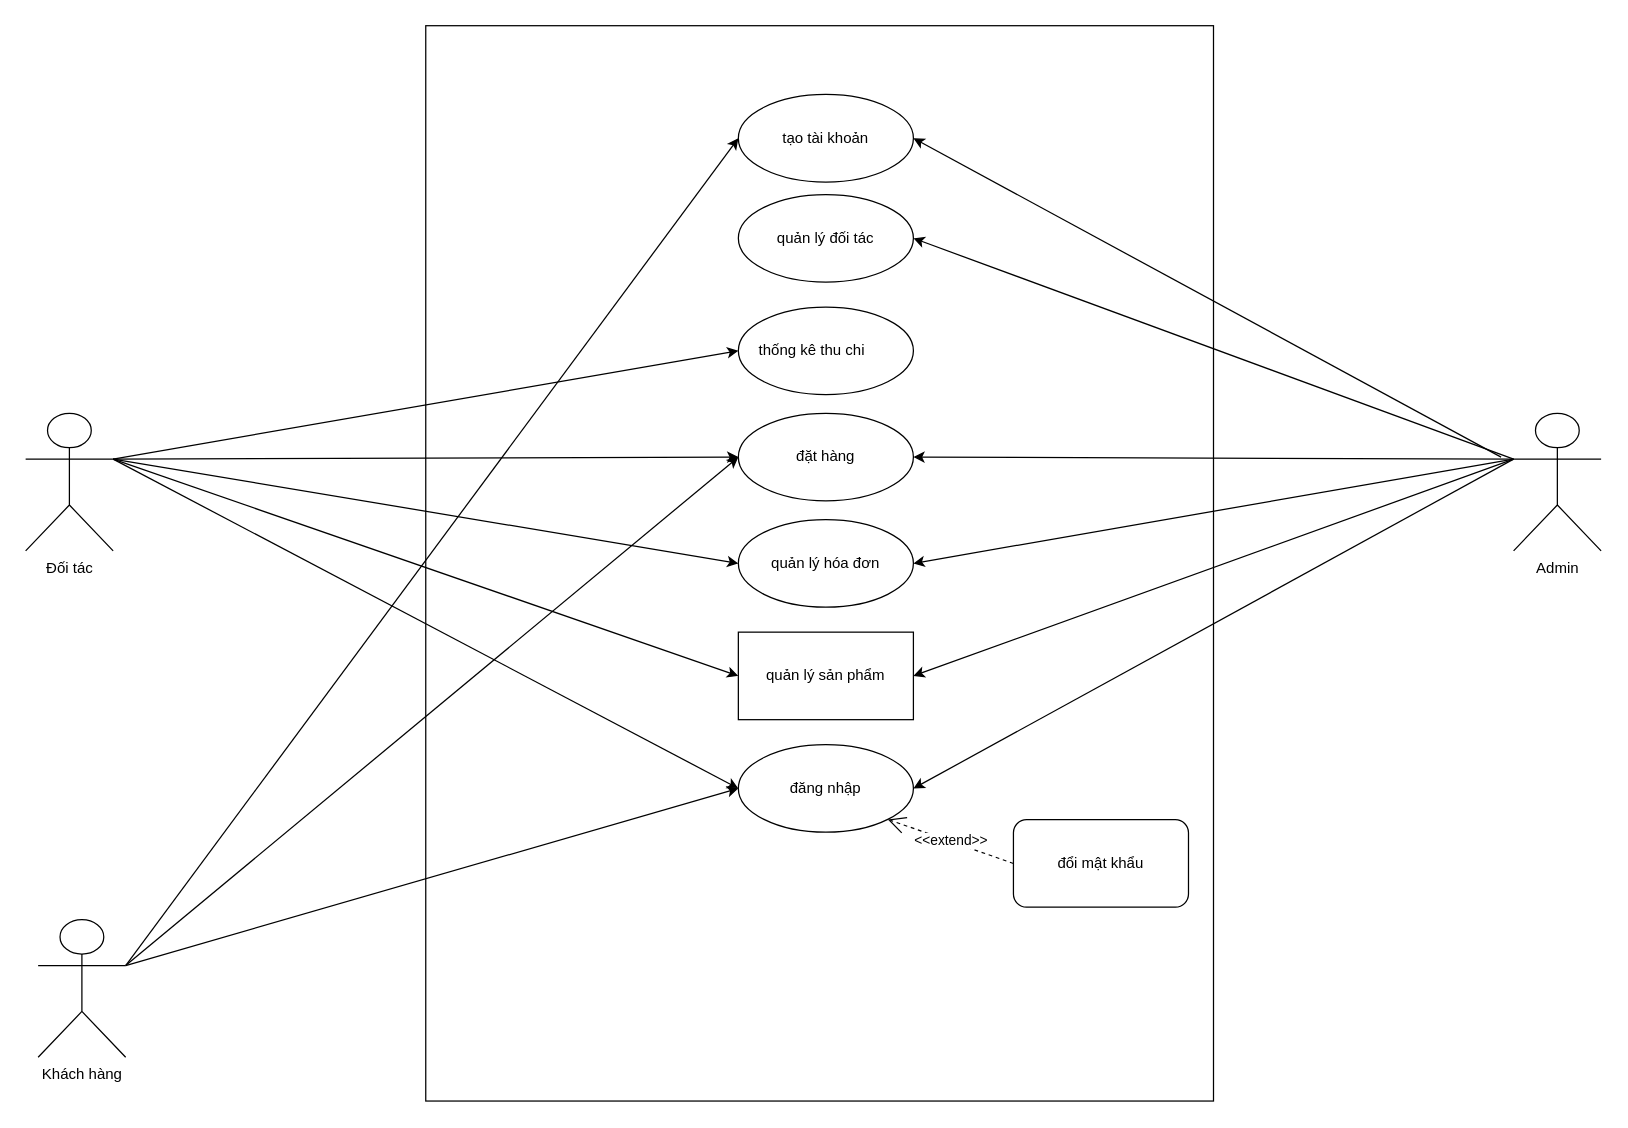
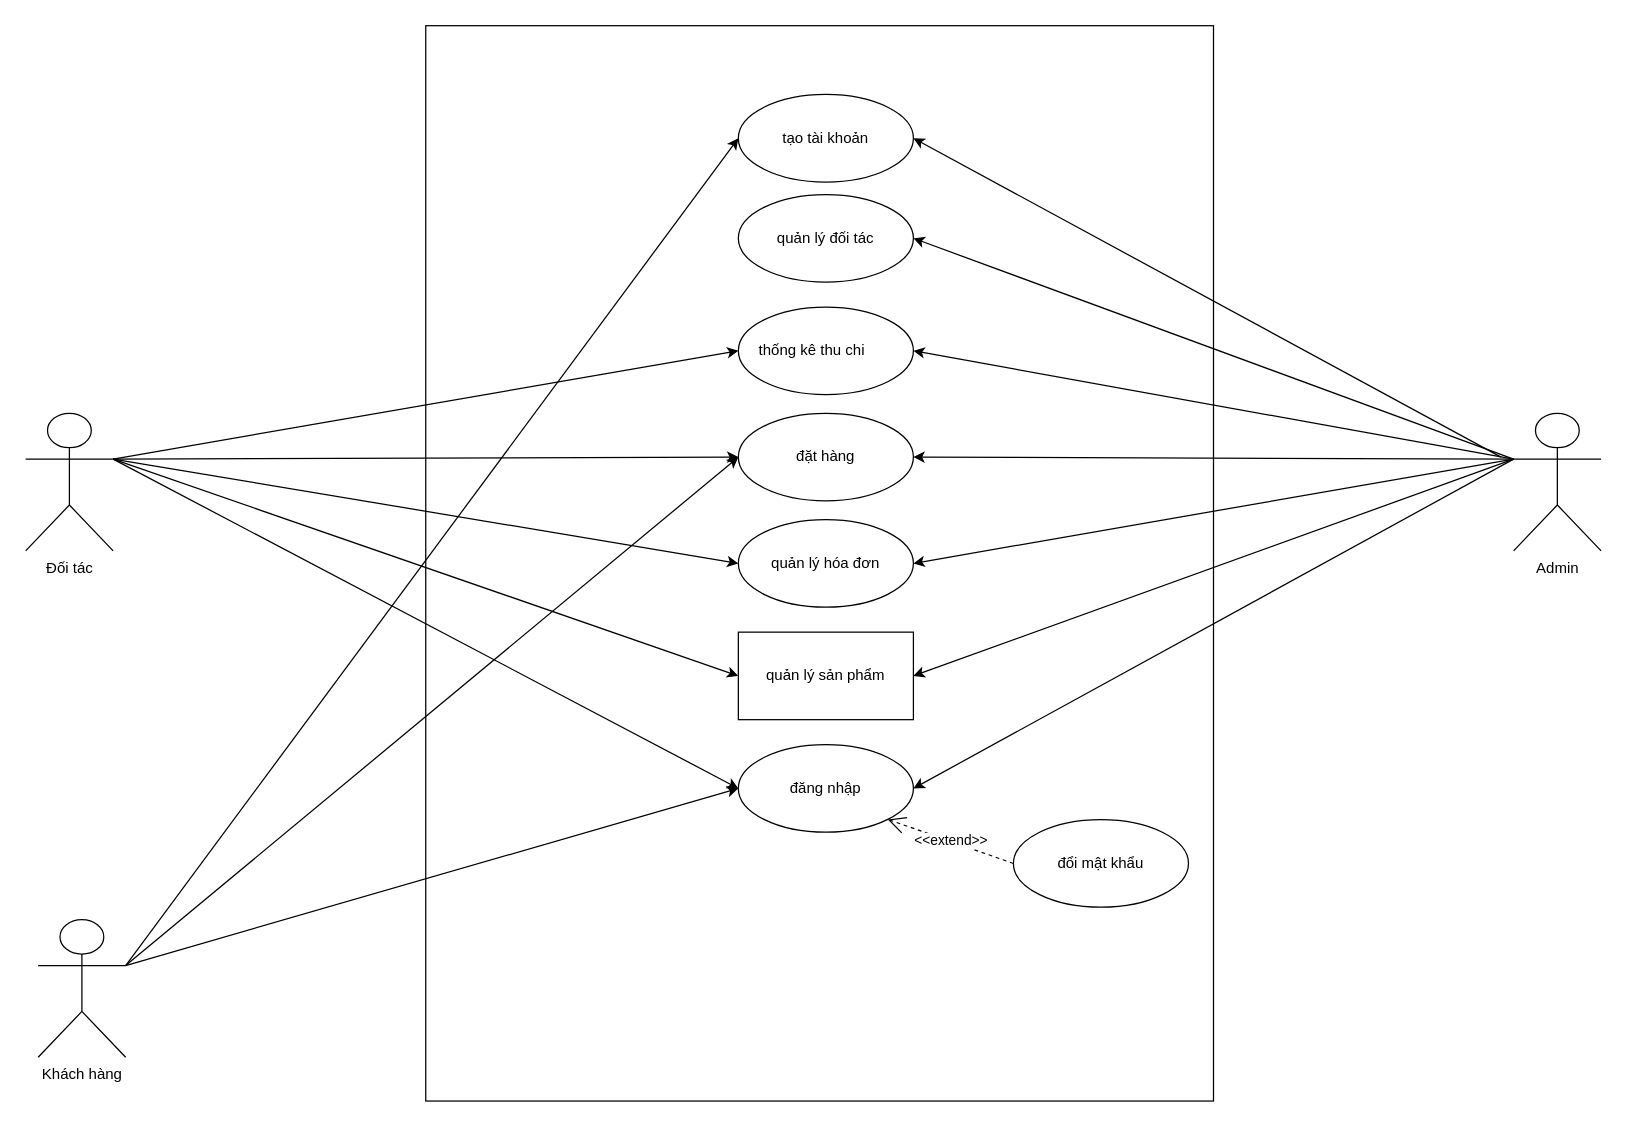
+ <mxCell id="13" style="rounded=0;orthogonalLoop=1;jettySize=auto;html=1;exitX=0;exitY=0.333;exitDx=0;exitDy=0;exitPerimeter=0;entryX=1;entryY=0.5;entryDx=0;entryDy=0;" parent="1" source="18" target="11" edge="1"><mxGeometry relative="1" as="geometry" /></mxCell>
- <mxCell id="20" value="đổi mật khẩu" style="whiteSpace=wrap;html=1;fillColor=none;gradientColor=none;rounded=1;" parent="1" vertex="1"><mxGeometry x="810" y="655" width="140" height="70" as="geometry" /></mxCell>
+ <mxCell id="20" value="đổi mật khẩu" style="ellipse;whiteSpace=wrap;html=1;fillColor=none;gradientColor=none;" parent="1" vertex="1"><mxGeometry x="810" y="655" width="140" height="70" as="geometry" /></mxCell>
